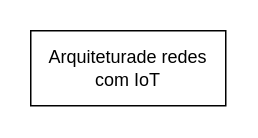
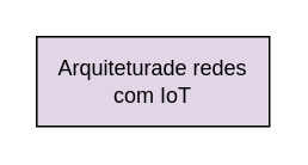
- <mxCell id="2" value="Arquiteturade redes&lt;br&gt;com IoT" style="rounded=0;whiteSpace=wrap;html=1;" vertex="1" parent="1"><mxGeometry x="20" y="20" width="130" height="50" as="geometry" /></mxCell>
+ <mxCell id="2" value="Arquiteturade redes&lt;br&gt;com IoT" style="rounded=0;whiteSpace=wrap;html=1;fillColor=#e1d5e7;" vertex="1" parent="1"><mxGeometry x="20" y="20" width="130" height="50" as="geometry" /></mxCell>
